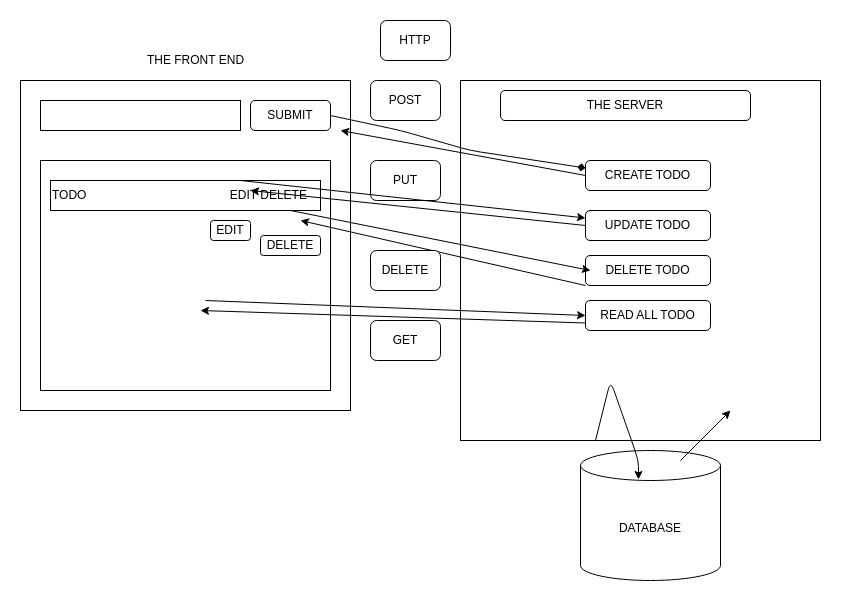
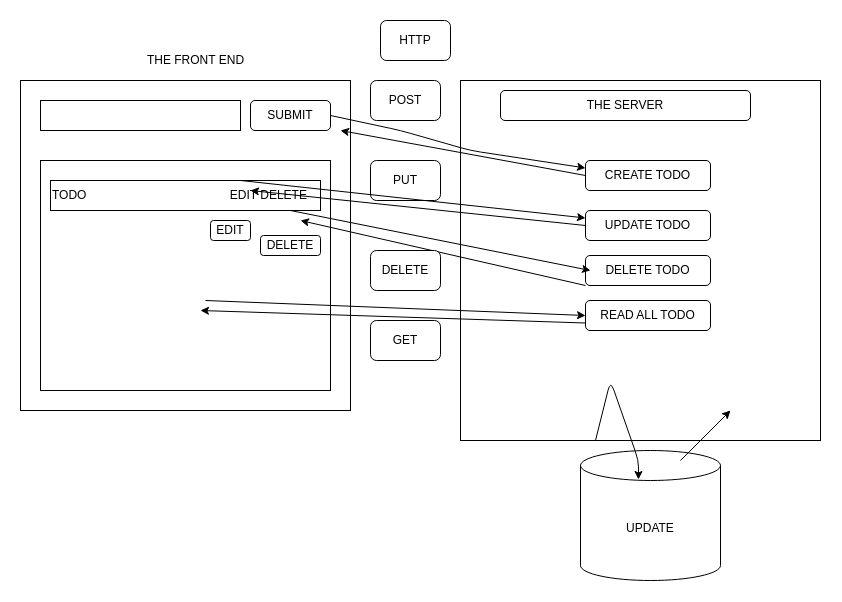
- <mxCell id="18" value="" style="endArrow=diamond;html=1;exitX=1;exitY=0.5;exitDx=0;exitDy=0;entryX=0;entryY=0.25;entryDx=0;entryDy=0;" edge="1" parent="1" source="4" target="13"><mxGeometry width="50" height="50" relative="1" as="geometry"><mxPoint x="480" y="370" as="sourcePoint" /><mxPoint x="530" y="320" as="targetPoint" /><Array as="points"><mxPoint x="400" y="130" /><mxPoint x="470" y="150" /></Array></mxGeometry></mxCell>
+ <mxCell id="18" value="" style="endArrow=classic;html=1;exitX=1;exitY=0.5;exitDx=0;exitDy=0;entryX=0;entryY=0.25;entryDx=0;entryDy=0;" edge="1" parent="1" source="4" target="13"><mxGeometry width="50" height="50" relative="1" as="geometry"><mxPoint x="480" y="370" as="sourcePoint" /><mxPoint x="530" y="320" as="targetPoint" /><Array as="points"><mxPoint x="400" y="130" /><mxPoint x="470" y="150" /></Array></mxGeometry></mxCell>
- <mxCell id="29" value="DATABASE" style="shape=cylinder3;whiteSpace=wrap;html=1;boundedLbl=1;backgroundOutline=1;size=15;" vertex="1" parent="1"><mxGeometry x="580" y="450" width="140" height="130" as="geometry" /></mxCell>
+ <mxCell id="29" value="UPDATE" style="shape=cylinder3;whiteSpace=wrap;html=1;boundedLbl=1;backgroundOutline=1;size=15;" vertex="1" parent="1"><mxGeometry x="580" y="450" width="140" height="130" as="geometry" /></mxCell>
